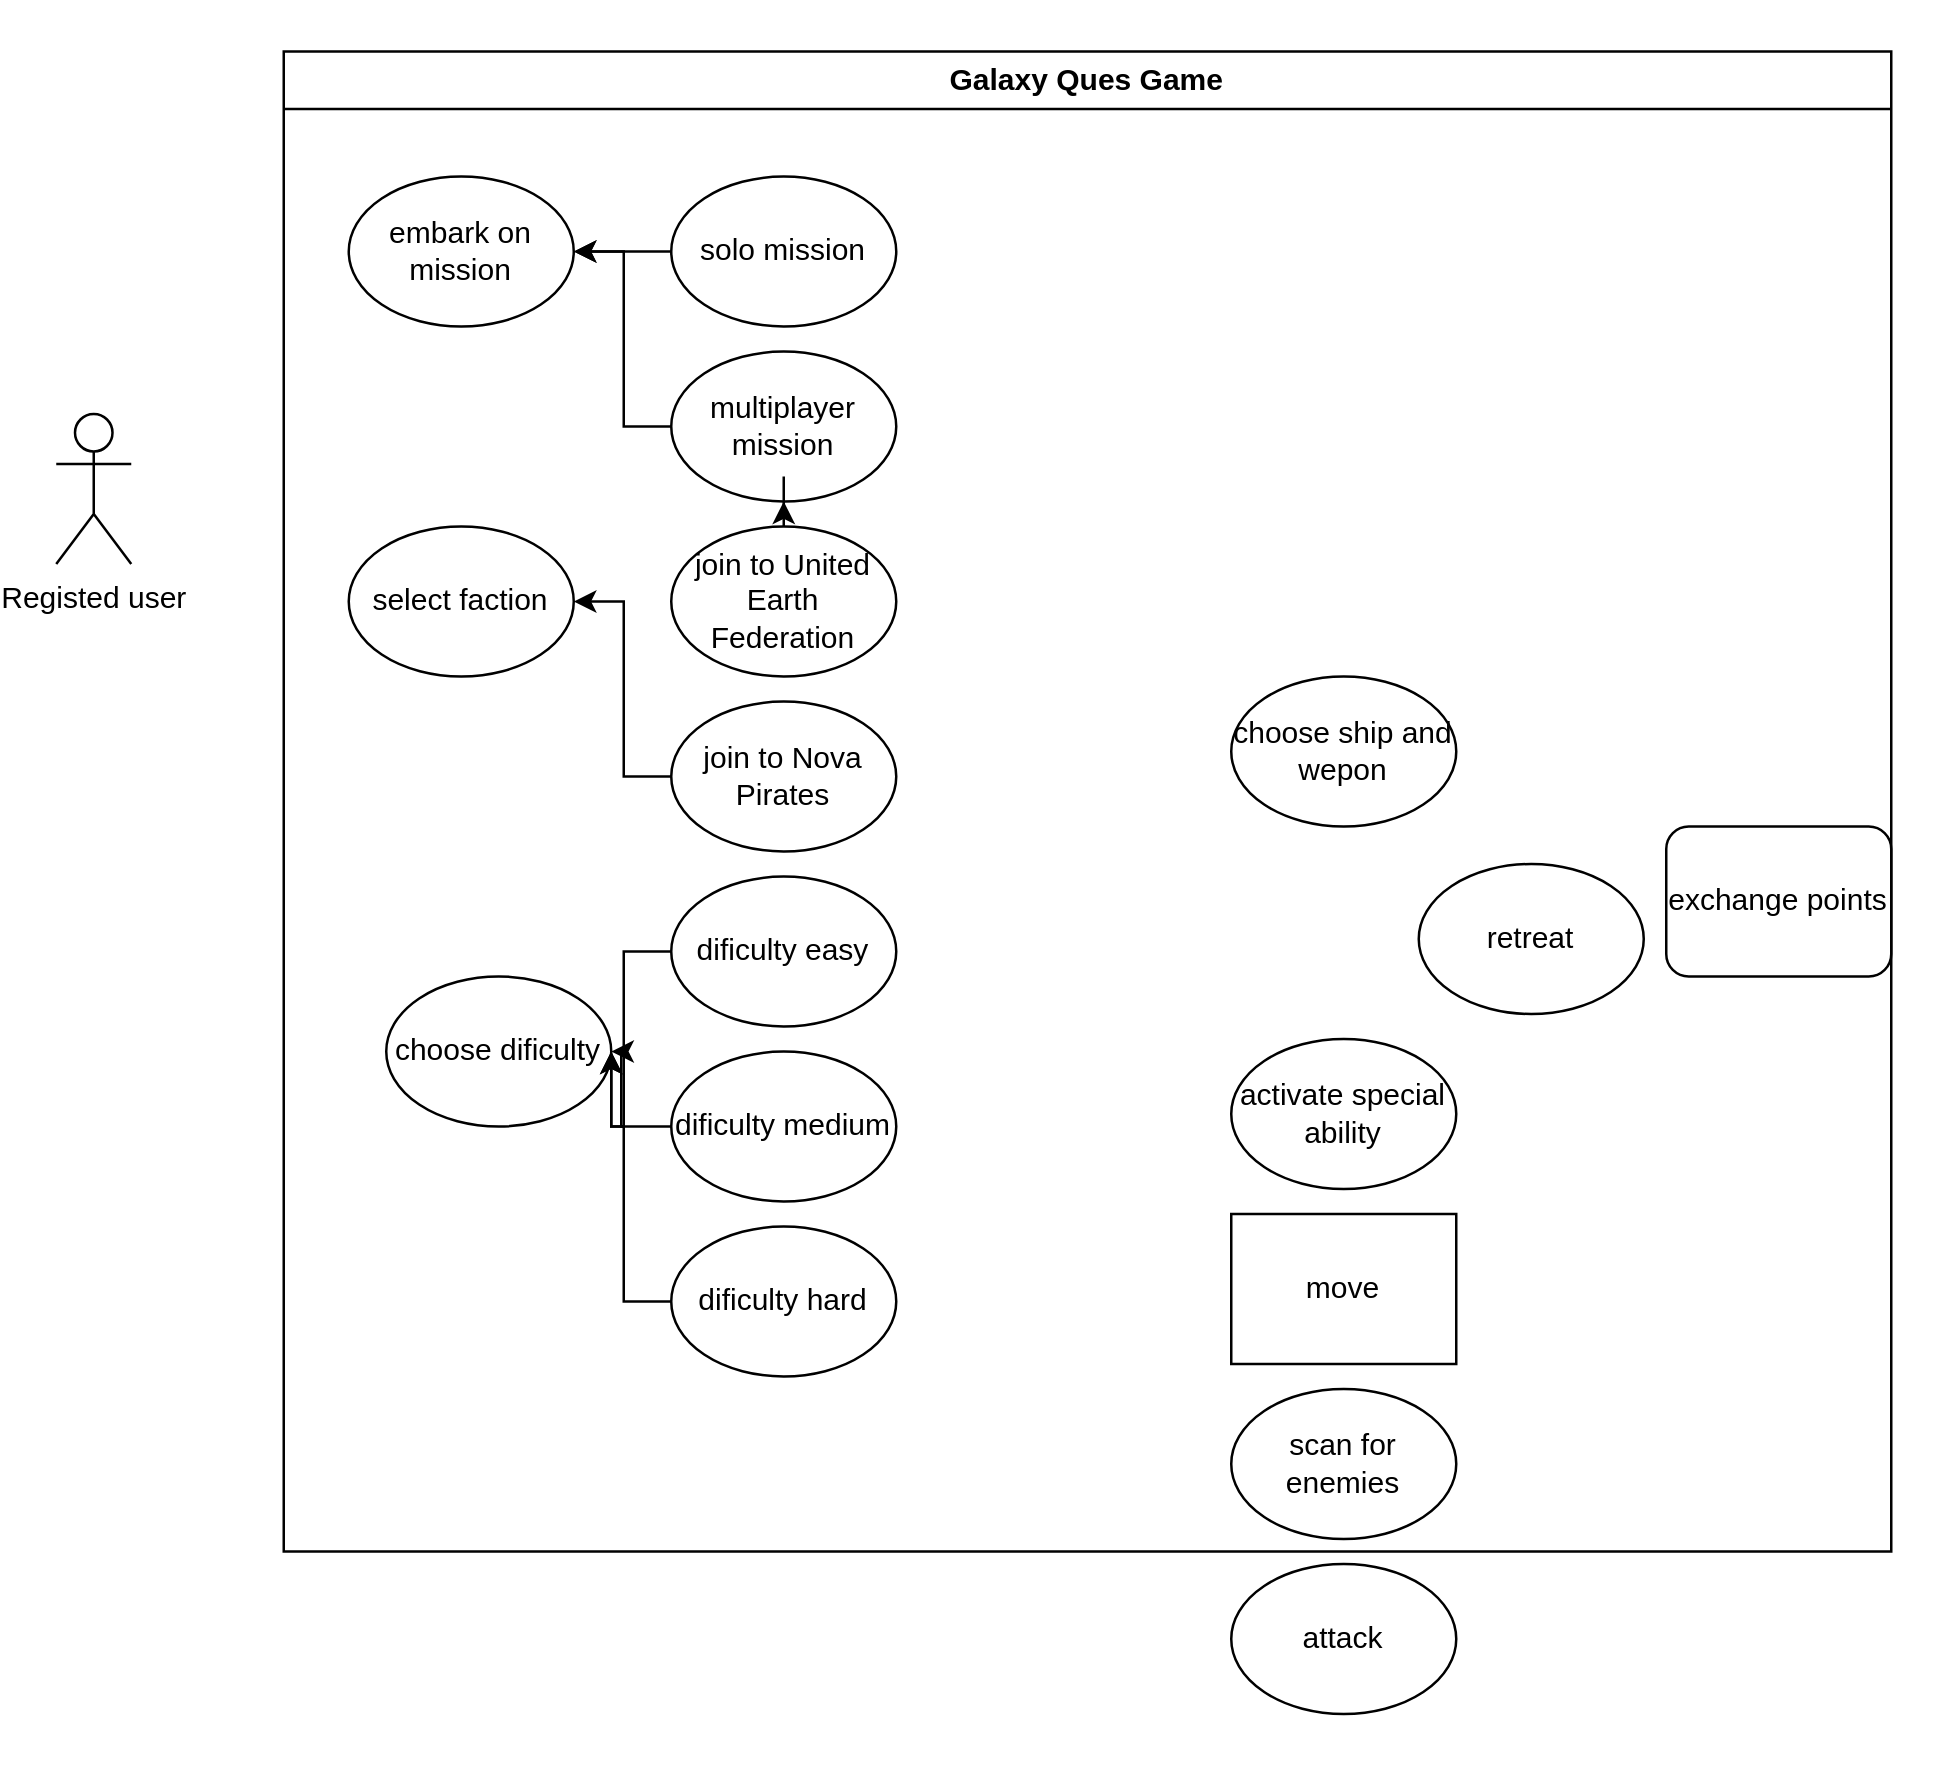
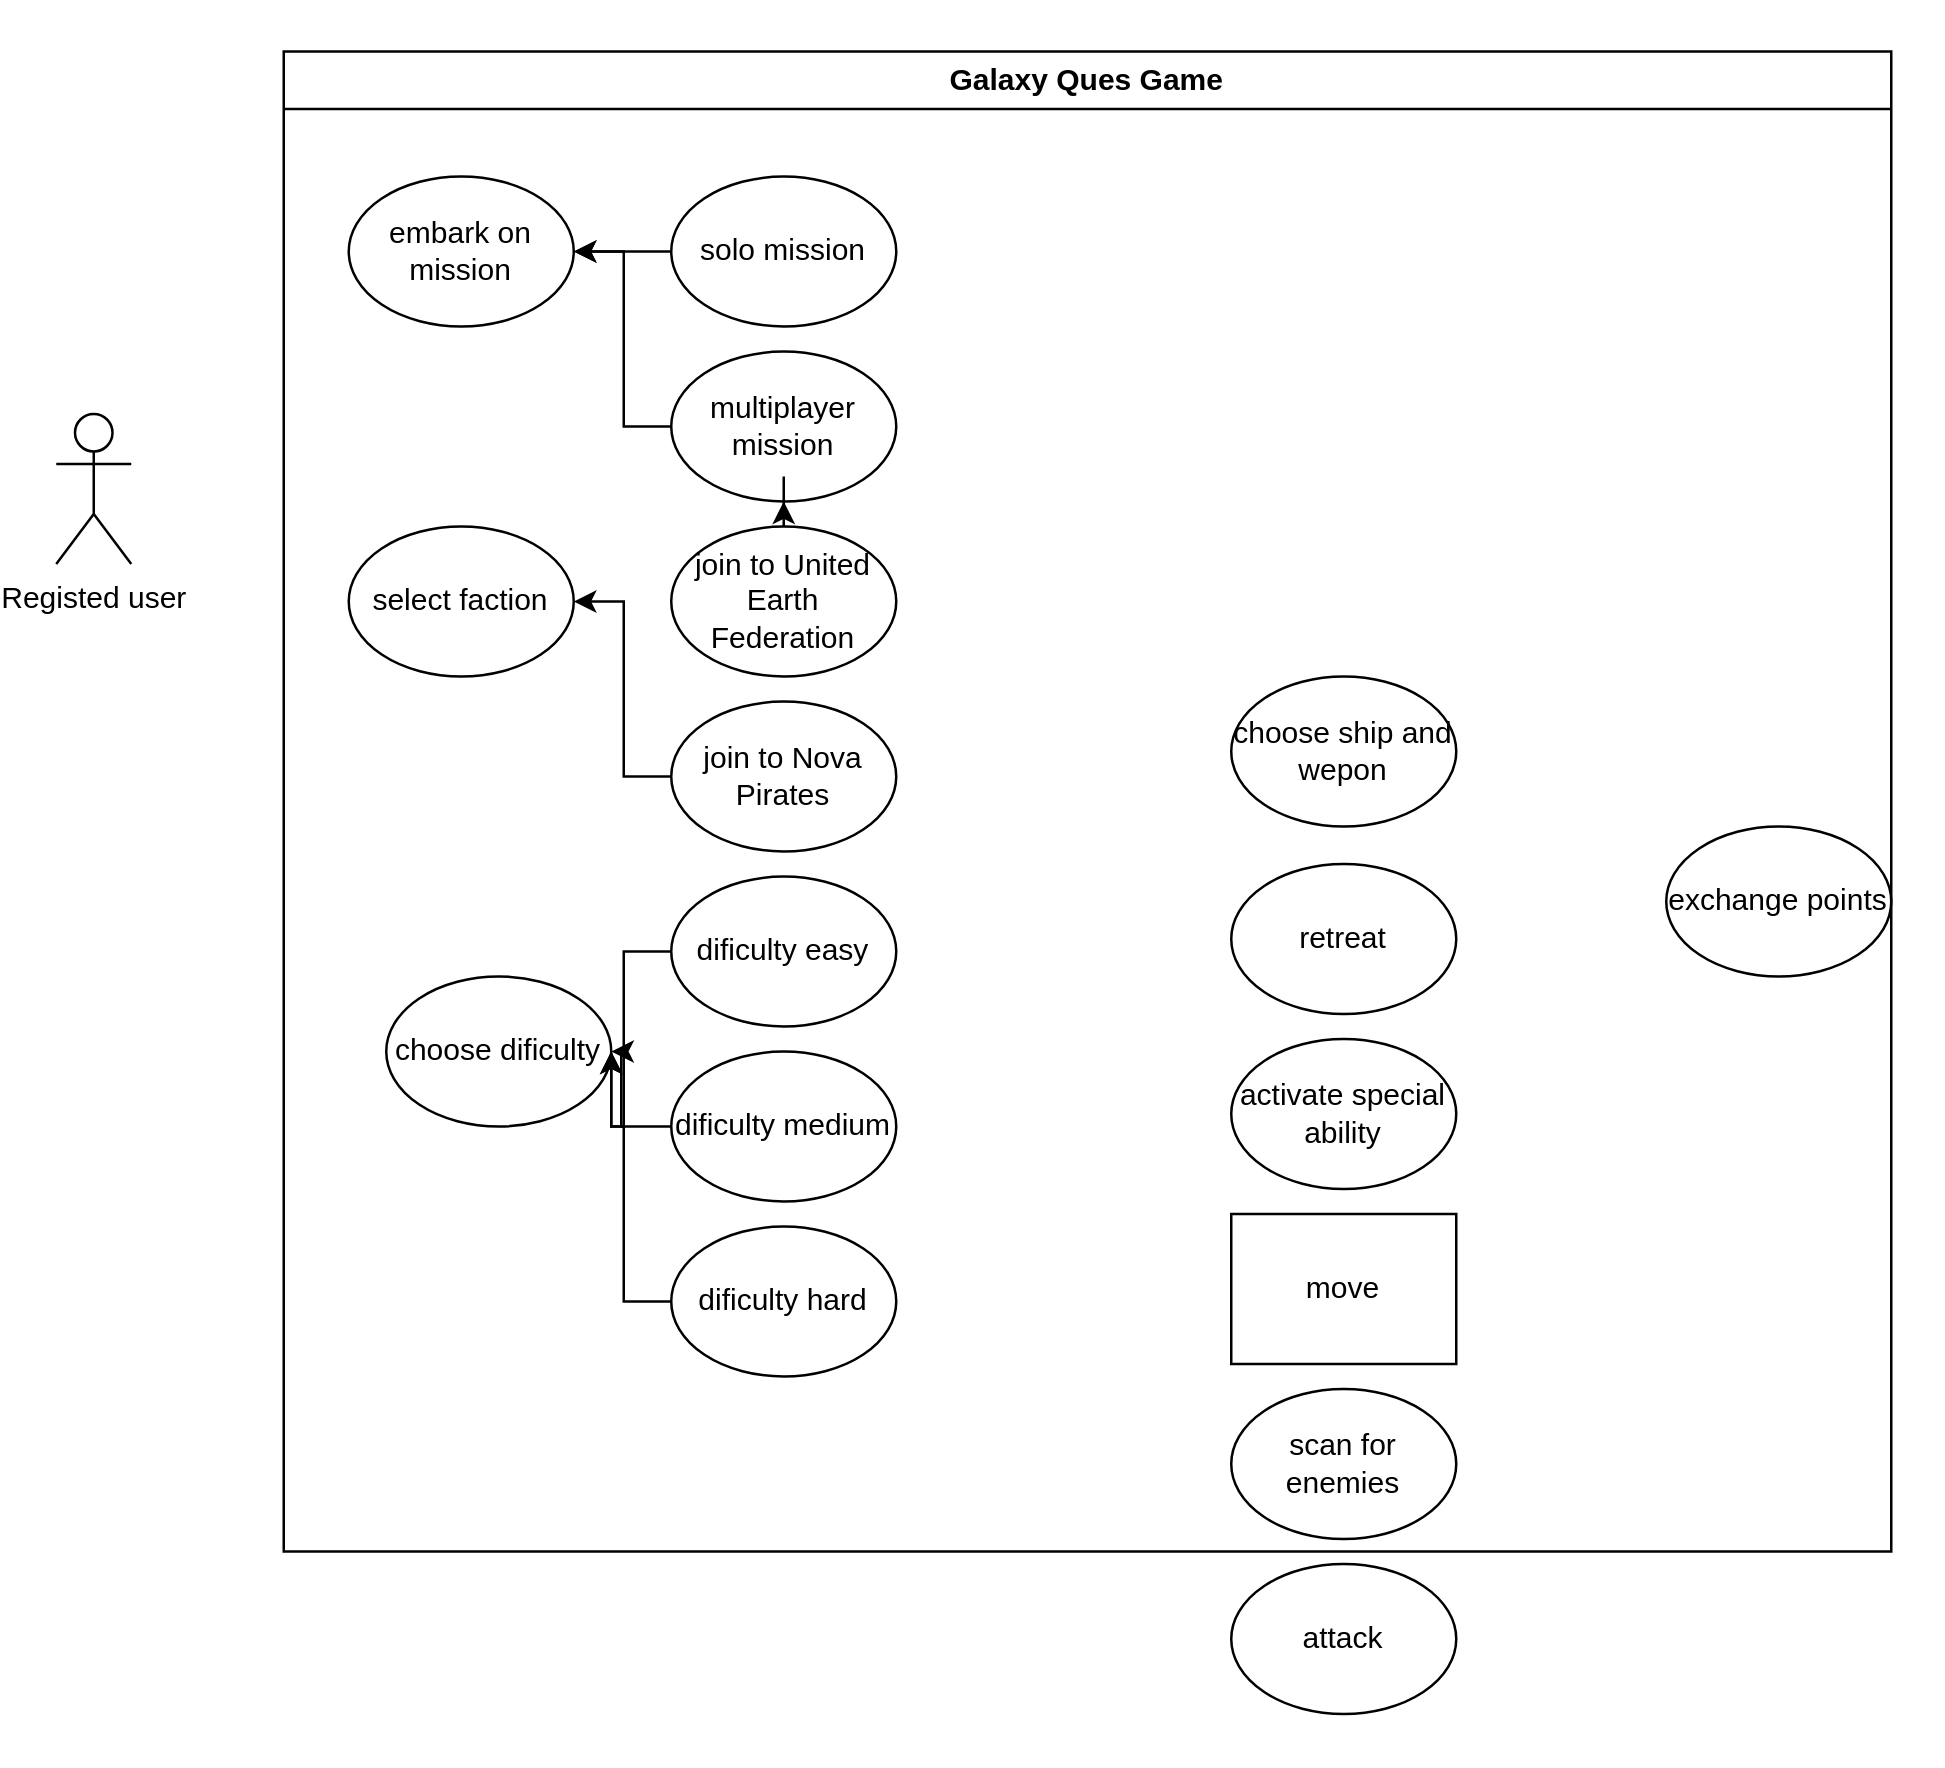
- <mxCell id="28" value="exchange points" style="whiteSpace=wrap;html=1;rounded=1;" parent="3" vertex="1"><mxGeometry x="553" y="310" width="90" height="60" as="geometry" /></mxCell>
+ <mxCell id="28" value="exchange points" style="ellipse;whiteSpace=wrap;html=1;" parent="3" vertex="1"><mxGeometry x="553" y="310" width="90" height="60" as="geometry" /></mxCell>
- <mxCell id="24" value="retreat" style="ellipse;whiteSpace=wrap;html=1;" parent="3" vertex="1"><mxGeometry x="454" y="325" width="90" height="60" as="geometry" /></mxCell>
+ <mxCell id="24" value="retreat" style="ellipse;whiteSpace=wrap;html=1;" parent="3" vertex="1"><mxGeometry x="379" y="325" width="90" height="60" as="geometry" /></mxCell>
